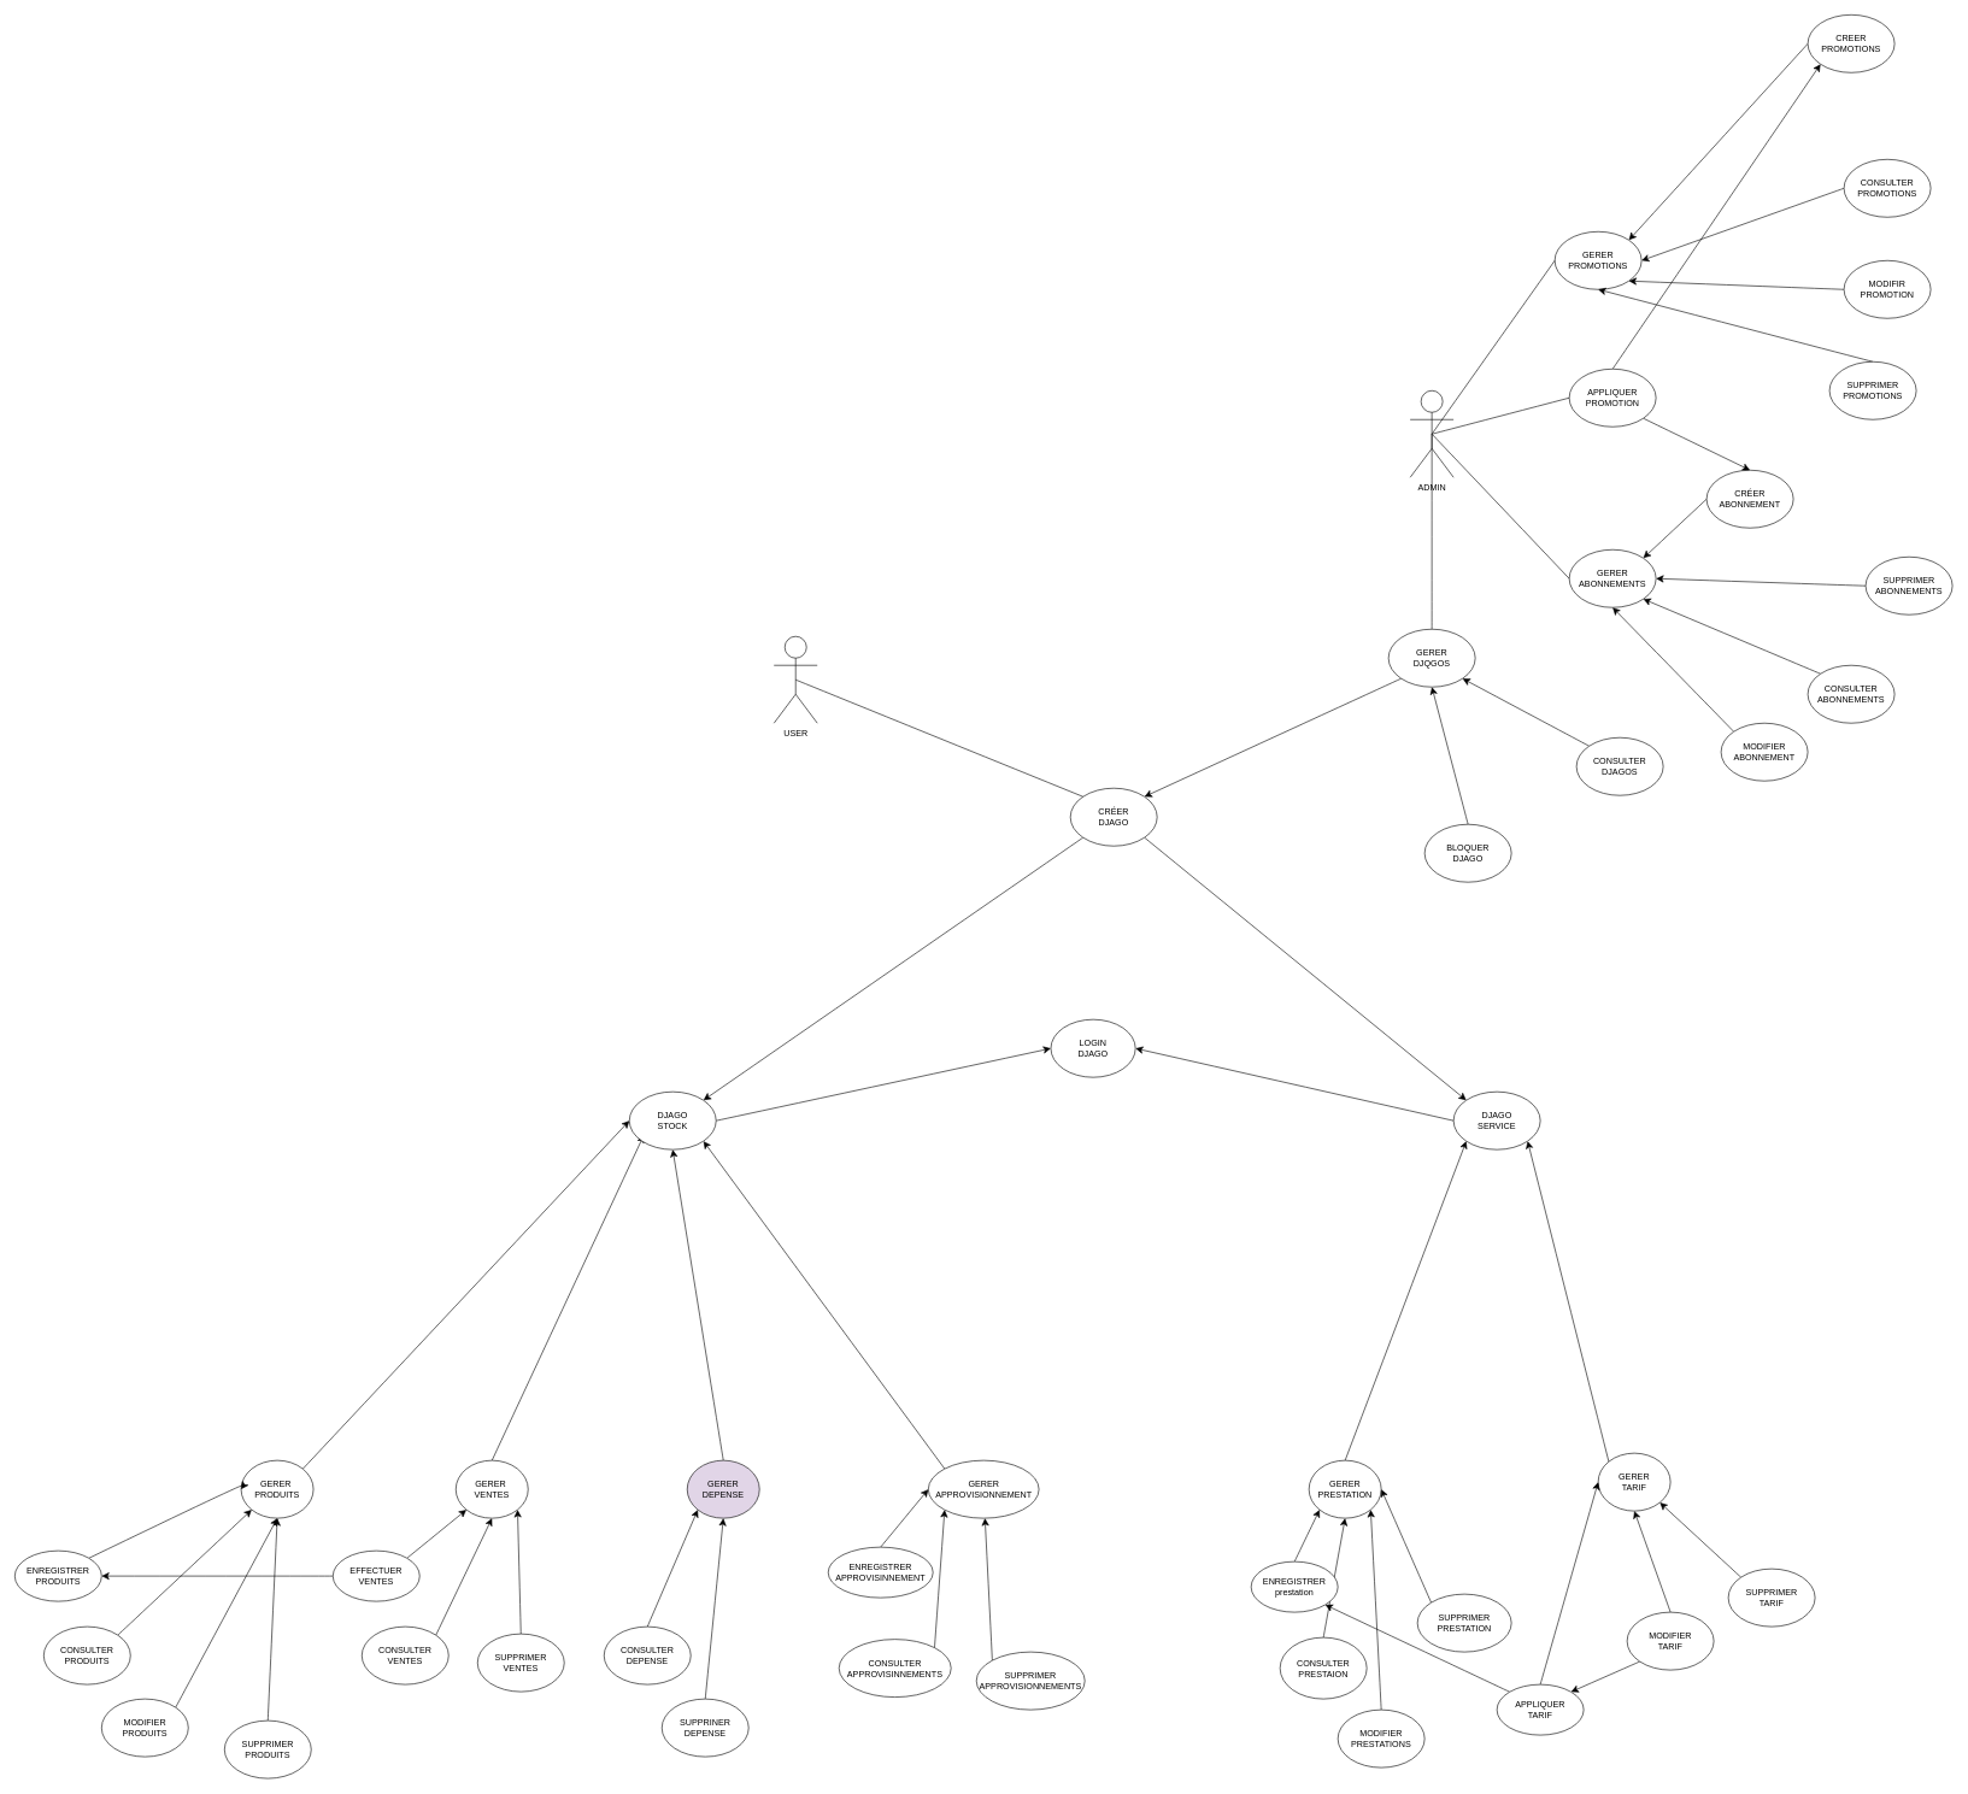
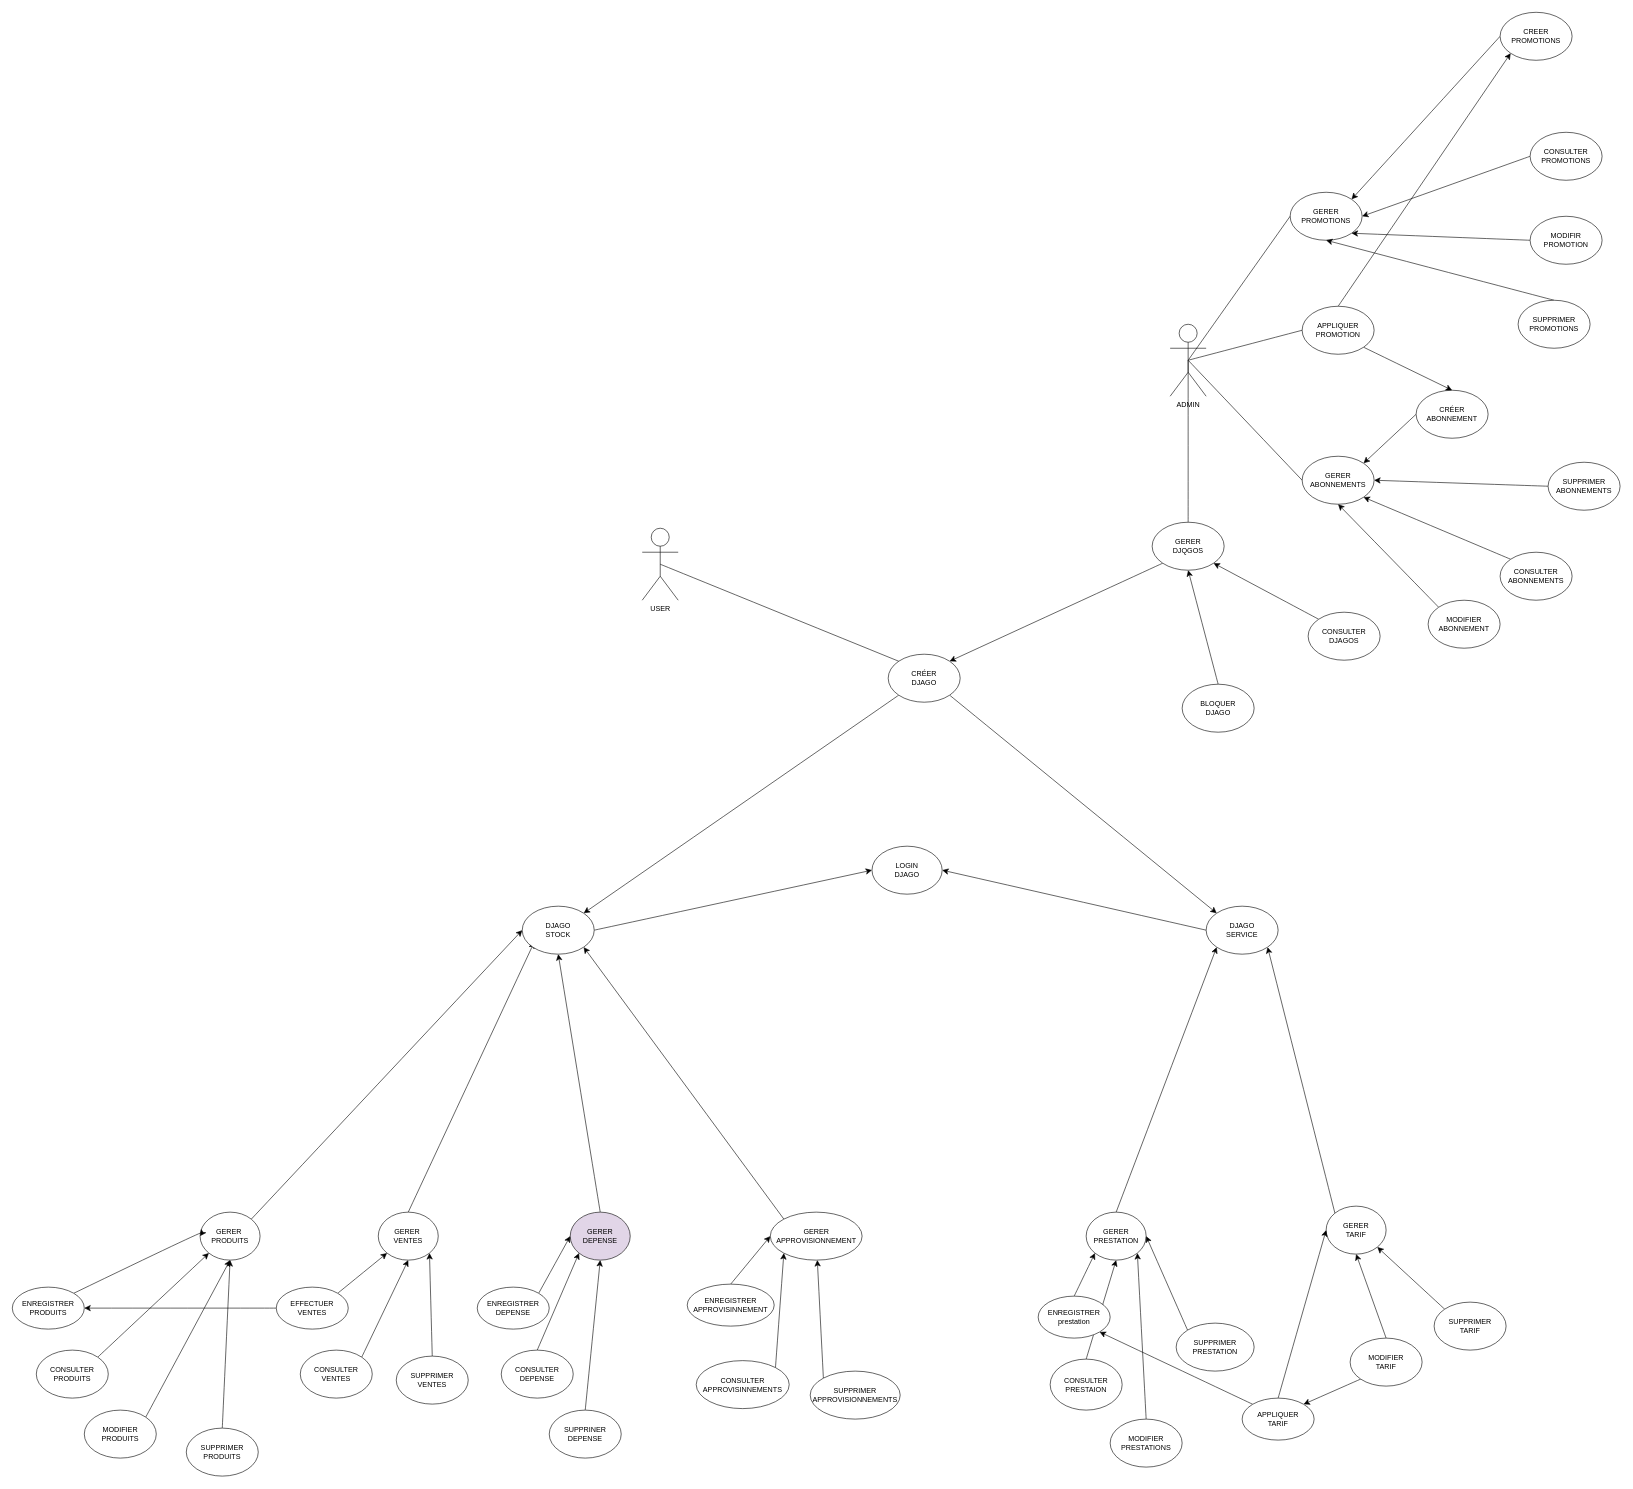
+ <mxCell id="41" style="edgeStyle=none;curved=1;rounded=0;orthogonalLoop=1;jettySize=auto;html=1;exitX=1;exitY=0;exitDx=0;exitDy=0;entryX=0;entryY=0.5;entryDx=0;entryDy=0;fontSize=12;startSize=8;endSize=8;" edge="1" parent="1" source="42" target="8"><mxGeometry relative="1" as="geometry" /></mxCell>
+ <mxCell id="42" value="&lt;div&gt;ENREGISTRER&lt;/div&gt;&lt;div&gt;DEPENSE&lt;/div&gt;" style="ellipse;whiteSpace=wrap;html=1;" vertex="1" parent="1"><mxGeometry x="795" y="2145" width="120" height="70" as="geometry" /></mxCell>
- <mxCell id="52" value="&lt;div&gt;CONSULTER&lt;/div&gt;&lt;div&gt;PRESTAION&lt;/div&gt;" style="ellipse;whiteSpace=wrap;html=1;" vertex="1" parent="1"><mxGeometry x="1770" y="2265" width="120" height="85" as="geometry" /></mxCell>
+ <mxCell id="52" value="&lt;div&gt;CONSULTER&lt;/div&gt;&lt;div&gt;PRESTAION&lt;/div&gt;" style="ellipse;whiteSpace=wrap;html=1;" vertex="1" parent="1"><mxGeometry x="1750" y="2265" width="120" height="85" as="geometry" /></mxCell>
